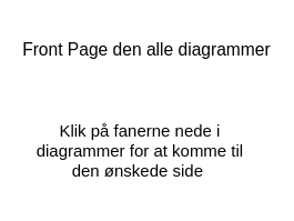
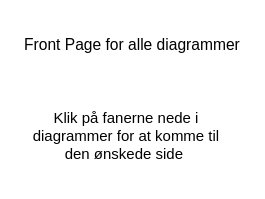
- <mxCell id="2" value="Front Page den alle diagrammer" style="text;html=1;strokeColor=none;fillColor=none;align=center;verticalAlign=middle;whiteSpace=wrap;rounded=0;fontSize=26;" parent="1" vertex="1"><mxGeometry x="20" y="20" width="400" height="110" as="geometry" /></mxCell>
+ <mxCell id="2" value="Front Page for alle diagrammer" style="text;html=1;strokeColor=none;fillColor=none;align=center;verticalAlign=middle;whiteSpace=wrap;rounded=0;fontSize=26;" parent="1" vertex="1"><mxGeometry x="20" y="20" width="400" height="110" as="geometry" /></mxCell>
